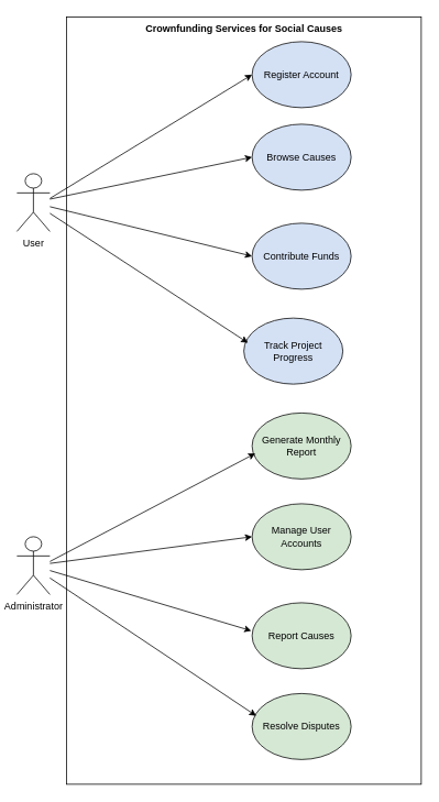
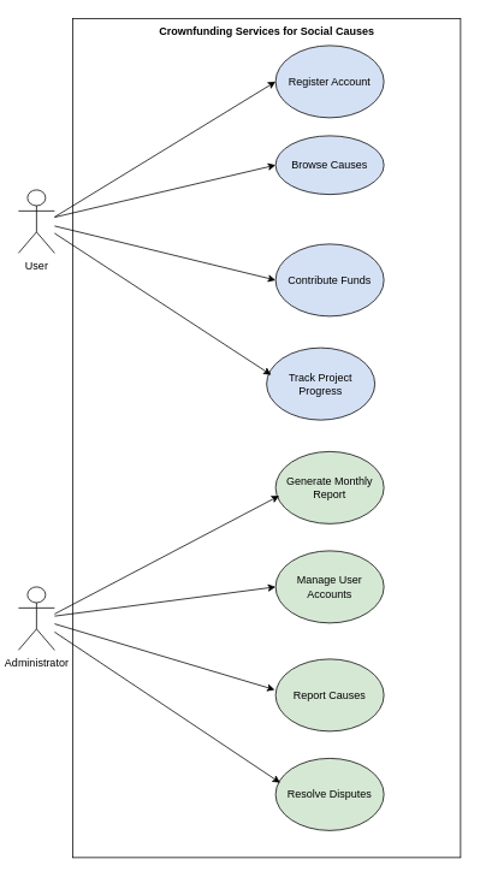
- <mxCell id="6" value="Browse Causes" style="ellipse;whiteSpace=wrap;html=1;fillColor=#D4E1F5;" vertex="1" parent="1"><mxGeometry x="305" y="150" width="120" height="80" as="geometry" /></mxCell>
+ <mxCell id="6" value="Browse Causes" style="ellipse;whiteSpace=wrap;html=1;fillColor=#D4E1F5;" vertex="1" parent="1"><mxGeometry x="305" y="150" width="120" height="65" as="geometry" /></mxCell>
